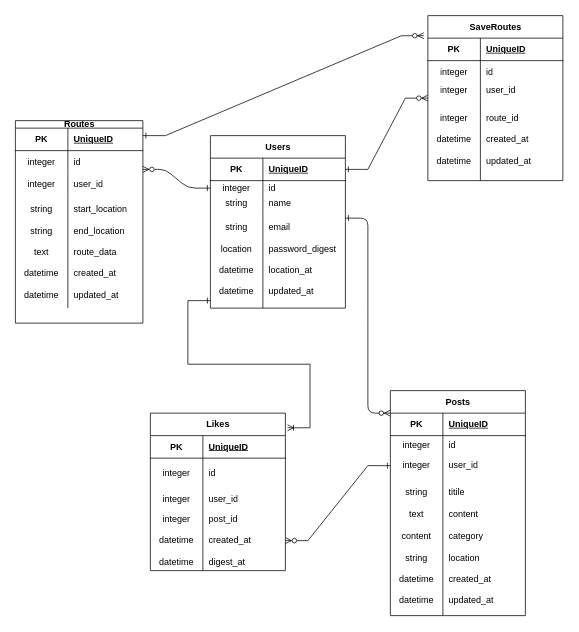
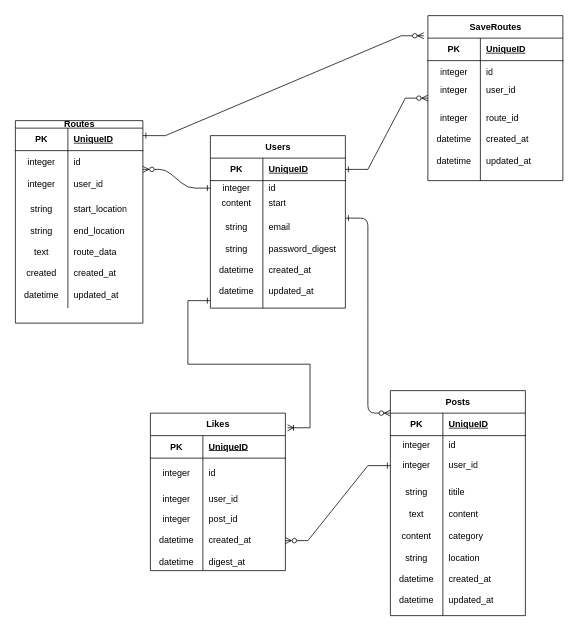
- <mxCell id="12" value="string" style="shape=partialRectangle;connectable=0;fillColor=none;top=0;left=0;bottom=0;right=0;editable=1;overflow=hidden;whiteSpace=wrap;html=1;" parent="11" vertex="1"><mxGeometry width="70.0" height="20" as="geometry"><mxRectangle width="70.0" height="20" as="alternateBounds" /></mxGeometry></mxCell>
+ <mxCell id="12" value="content" style="shape=partialRectangle;connectable=0;fillColor=none;top=0;left=0;bottom=0;right=0;editable=1;overflow=hidden;whiteSpace=wrap;html=1;" parent="11" vertex="1"><mxGeometry width="70.0" height="20" as="geometry"><mxRectangle width="70.0" height="20" as="alternateBounds" /></mxGeometry></mxCell>
- <mxCell id="13" value="name" style="shape=partialRectangle;connectable=0;fillColor=none;top=0;left=0;bottom=0;right=0;align=left;spacingLeft=6;overflow=hidden;whiteSpace=wrap;html=1;" parent="11" vertex="1"><mxGeometry x="70.0" width="110.0" height="20" as="geometry"><mxRectangle width="110.0" height="20" as="alternateBounds" /></mxGeometry></mxCell>
+ <mxCell id="13" value="start" style="shape=partialRectangle;connectable=0;fillColor=none;top=0;left=0;bottom=0;right=0;align=left;spacingLeft=6;overflow=hidden;whiteSpace=wrap;html=1;" parent="11" vertex="1"><mxGeometry x="70.0" width="110.0" height="20" as="geometry"><mxRectangle width="110.0" height="20" as="alternateBounds" /></mxGeometry></mxCell>
- <mxCell id="58" value="string&lt;br&gt;&lt;br&gt;string&lt;br&gt;&lt;br&gt;text&lt;br&gt;&lt;br&gt;datetime&lt;br&gt;&lt;br&gt;datetime" style="shape=partialRectangle;connectable=0;fillColor=none;top=0;left=0;bottom=0;right=0;editable=1;overflow=hidden;whiteSpace=wrap;html=1;" parent="57" vertex="1"><mxGeometry width="70" height="150" as="geometry"><mxRectangle width="70" height="150" as="alternateBounds" /></mxGeometry></mxCell>
+ <mxCell id="58" value="string&lt;br&gt;&lt;br&gt;string&lt;br&gt;&lt;br&gt;text&lt;br&gt;&lt;br&gt;created&lt;br&gt;&lt;br&gt;datetime" style="shape=partialRectangle;connectable=0;fillColor=none;top=0;left=0;bottom=0;right=0;editable=1;overflow=hidden;whiteSpace=wrap;html=1;" parent="57" vertex="1"><mxGeometry width="70" height="150" as="geometry"><mxRectangle width="70" height="150" as="alternateBounds" /></mxGeometry></mxCell>
- <mxCell id="15" value="string&lt;br&gt;&lt;br&gt;location&lt;br&gt;&lt;br&gt;datetime&lt;br&gt;&lt;br&gt;datetime" style="shape=partialRectangle;connectable=0;fillColor=none;top=0;left=0;bottom=0;right=0;editable=1;overflow=hidden;whiteSpace=wrap;html=1;" parent="14" vertex="1"><mxGeometry width="70.0" height="130" as="geometry"><mxRectangle width="70.0" height="130" as="alternateBounds" /></mxGeometry></mxCell>
+ <mxCell id="15" value="string&lt;br&gt;&lt;br&gt;string&lt;br&gt;&lt;br&gt;datetime&lt;br&gt;&lt;br&gt;datetime" style="shape=partialRectangle;connectable=0;fillColor=none;top=0;left=0;bottom=0;right=0;editable=1;overflow=hidden;whiteSpace=wrap;html=1;" parent="14" vertex="1"><mxGeometry width="70.0" height="130" as="geometry"><mxRectangle width="70.0" height="130" as="alternateBounds" /></mxGeometry></mxCell>
- <mxCell id="16" value="email&lt;br&gt;&lt;br&gt;password_digest&lt;br&gt;&lt;br&gt;location_at&lt;br&gt;&lt;br&gt;updated_at" style="shape=partialRectangle;connectable=0;fillColor=none;top=0;left=0;bottom=0;right=0;align=left;spacingLeft=6;overflow=hidden;whiteSpace=wrap;html=1;" parent="14" vertex="1"><mxGeometry x="70.0" width="110.0" height="130" as="geometry"><mxRectangle width="110.0" height="130" as="alternateBounds" /></mxGeometry></mxCell>
+ <mxCell id="16" value="email&lt;br&gt;&lt;br&gt;password_digest&lt;br&gt;&lt;br&gt;created_at&lt;br&gt;&lt;br&gt;updated_at" style="shape=partialRectangle;connectable=0;fillColor=none;top=0;left=0;bottom=0;right=0;align=left;spacingLeft=6;overflow=hidden;whiteSpace=wrap;html=1;" parent="14" vertex="1"><mxGeometry x="70.0" width="110.0" height="130" as="geometry"><mxRectangle width="110.0" height="130" as="alternateBounds" /></mxGeometry></mxCell>
